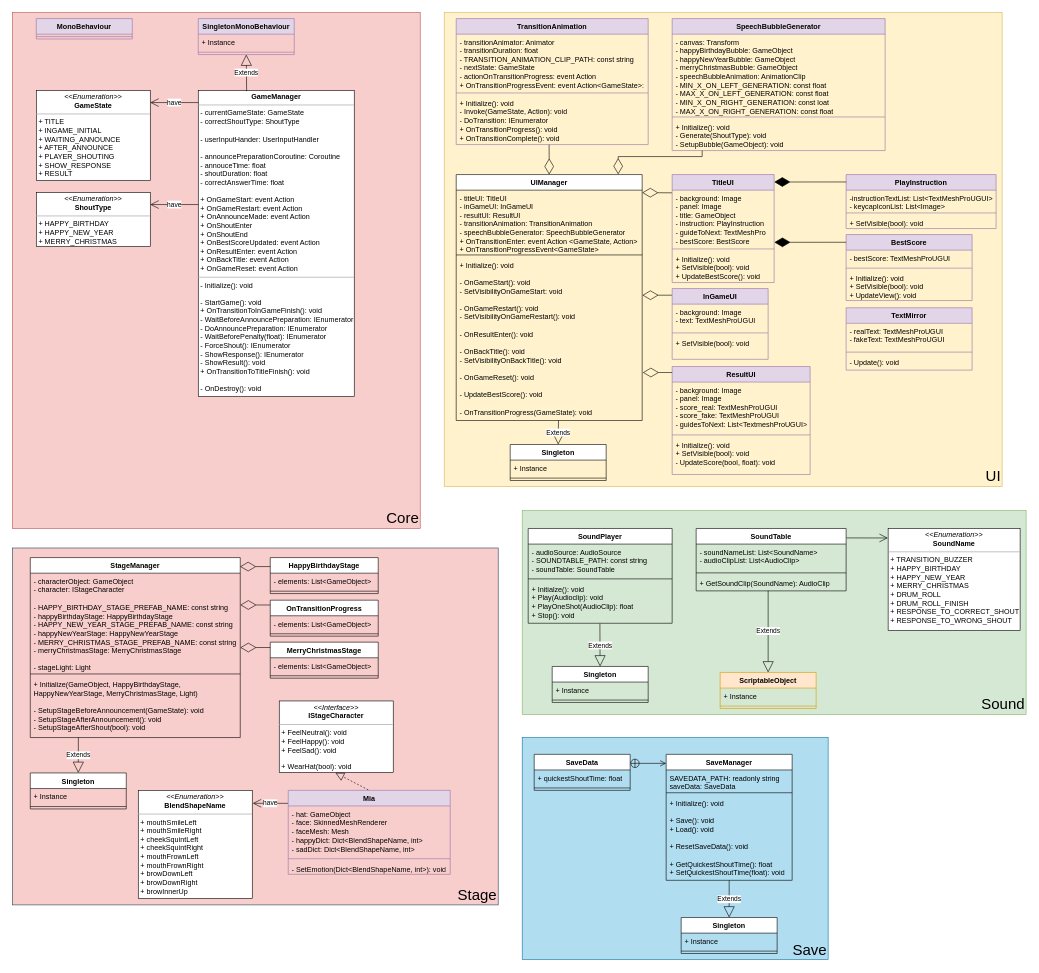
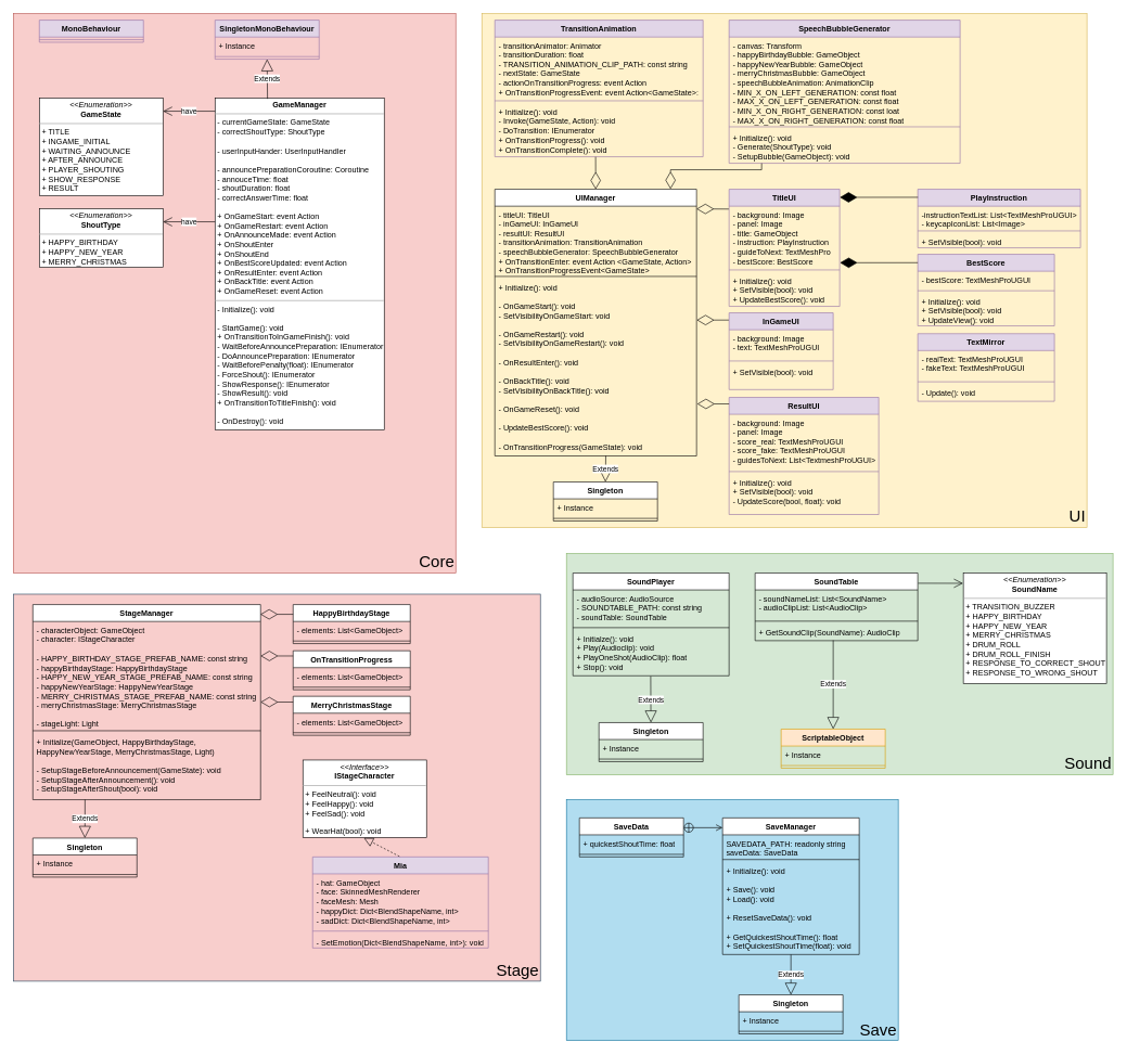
- <mxCell id="122" value="have" style="endArrow=open;endFill=1;endSize=12;html=1;rounded=0;entryX=1.004;entryY=0.12;entryDx=0;entryDy=0;entryPerimeter=0;exitX=-0.002;exitY=0.155;exitDx=0;exitDy=0;exitPerimeter=0;" edge="1" parent="1" source="104" target="109"><mxGeometry width="160" relative="1" as="geometry"><mxPoint x="360" y="1297.5" as="sourcePoint" /><mxPoint x="520" y="1297.5" as="targetPoint" /></mxGeometry></mxCell>
- <mxCell id="109" value="&lt;p style=&quot;margin:0px;margin-top:4px;text-align:center;&quot;&gt;&lt;i&gt;&amp;lt;&amp;lt;Enumeration&amp;gt;&amp;gt;&lt;/i&gt;&lt;br&gt;&lt;b&gt;BlendShapeName&lt;/b&gt;&lt;/p&gt;&lt;hr size=&quot;1&quot;&gt;&lt;p style=&quot;margin:0px;margin-left:4px;&quot;&gt;+ mouthSmileLeft&lt;br&gt;&lt;/p&gt;&lt;p style=&quot;margin:0px;margin-left:4px;&quot;&gt;+ mouthSmileRight&lt;/p&gt;&lt;p style=&quot;margin:0px;margin-left:4px;&quot;&gt;+ cheekSquintLeft&lt;/p&gt;&lt;p style=&quot;margin:0px;margin-left:4px;&quot;&gt;+ cheekSquintRight&lt;/p&gt;&lt;p style=&quot;margin:0px;margin-left:4px;&quot;&gt;+ mouthFrownLeft&lt;/p&gt;&lt;p style=&quot;margin:0px;margin-left:4px;&quot;&gt;+ mouthFrownRight&lt;/p&gt;&lt;p style=&quot;margin:0px;margin-left:4px;&quot;&gt;+ browDownLeft&lt;/p&gt;&lt;p style=&quot;margin:0px;margin-left:4px;&quot;&gt;+ browDownRight&lt;/p&gt;&lt;p style=&quot;margin:0px;margin-left:4px;&quot;&gt;+ browInnerUp&lt;/p&gt;" style="verticalAlign=top;align=left;overflow=fill;fontSize=12;fontFamily=Helvetica;html=1;whiteSpace=wrap;" vertex="1" parent="1"><mxGeometry x="230" y="1316.5" width="190" height="180" as="geometry" /></mxCell>
